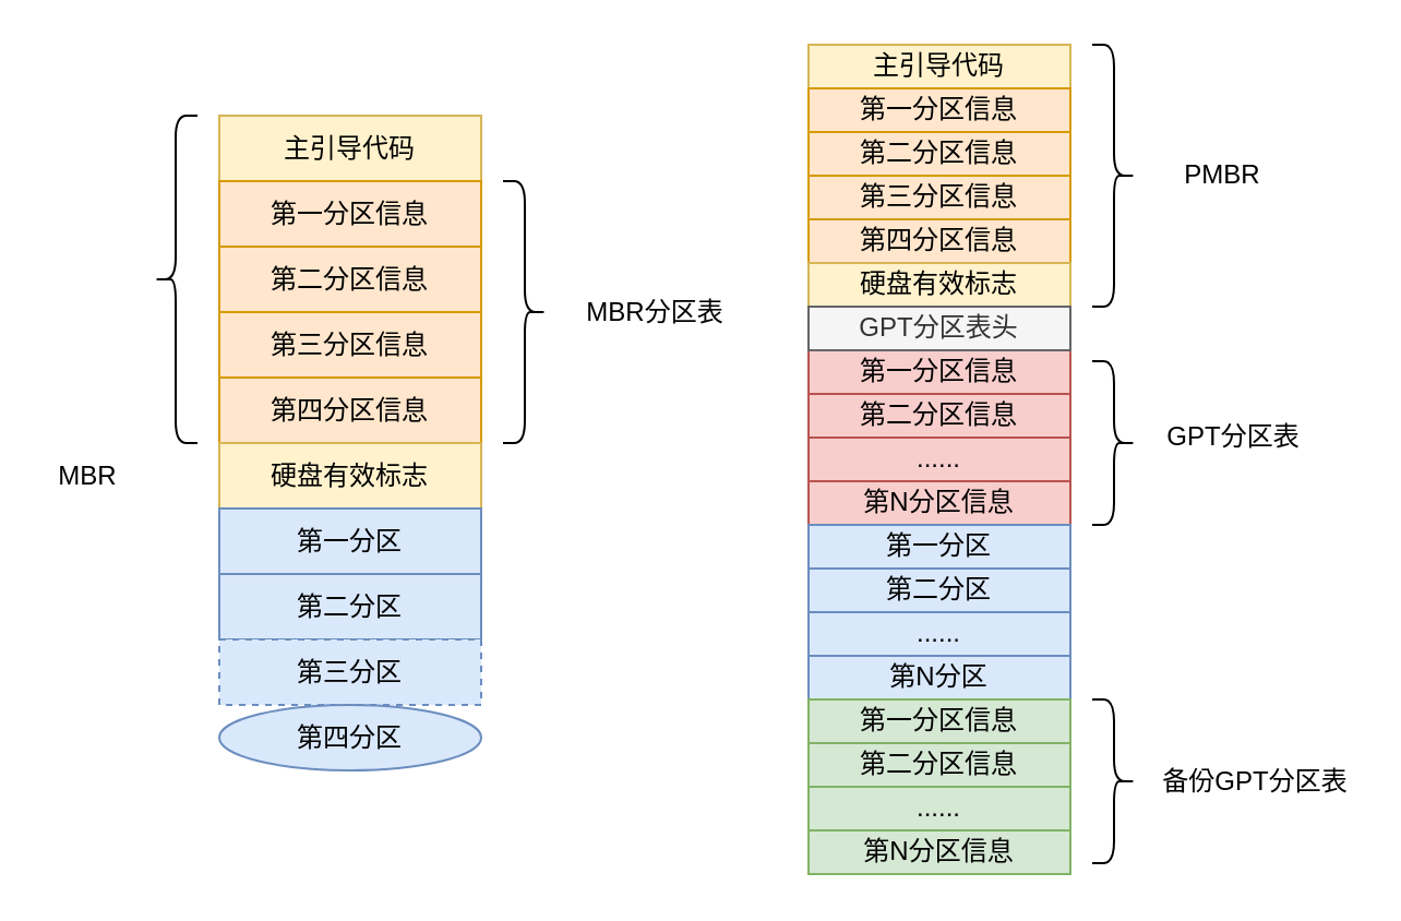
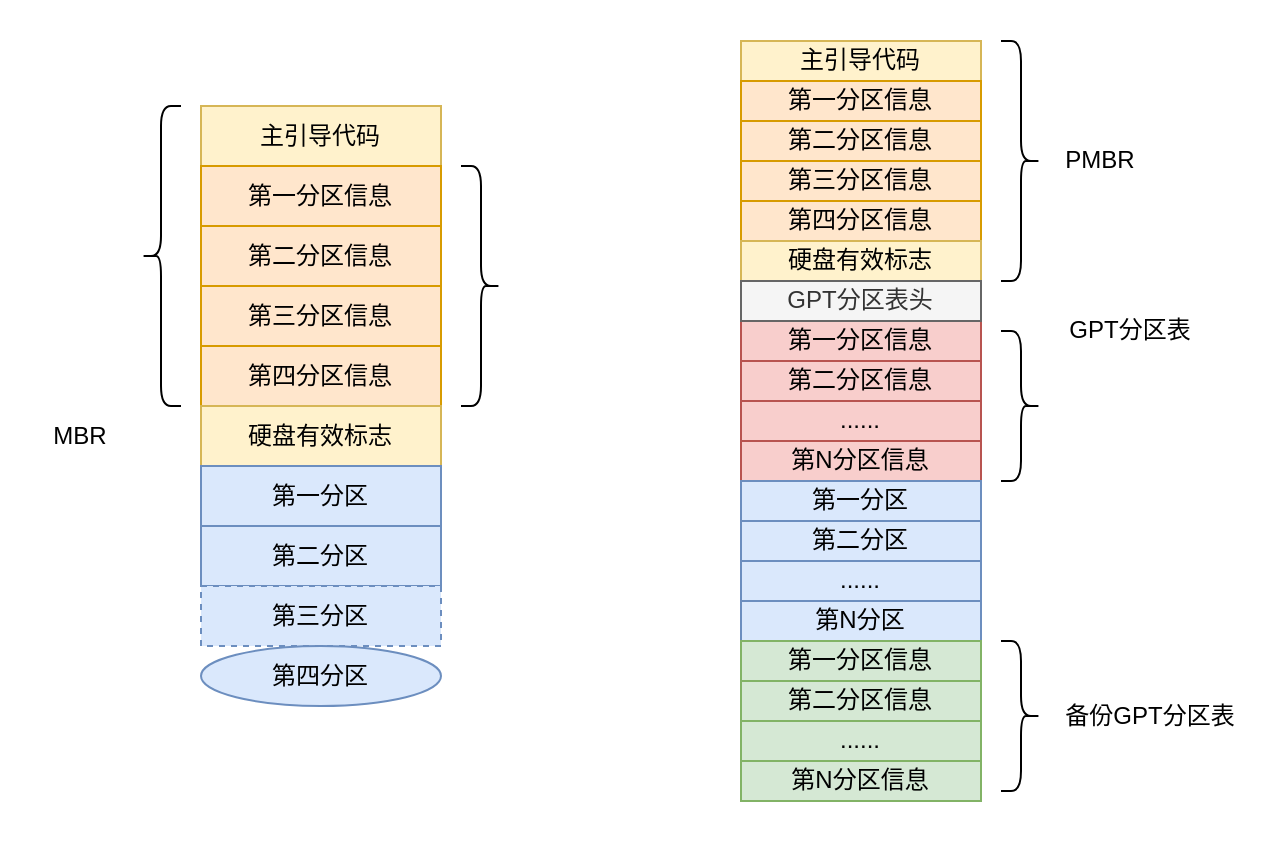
- <mxCell id="25" value="PMBR" style="text;strokeColor=none;fillColor=none;html=1;align=center;verticalAlign=middle;whiteSpace=wrap;rounded=0;hachureGap=4;" vertex="1" parent="1"><mxGeometry x="540" y="65" width="40" height="30" as="geometry" /></mxCell>
+ <mxCell id="25" value="PMBR" style="text;strokeColor=none;fillColor=none;html=1;align=center;verticalAlign=middle;whiteSpace=wrap;rounded=0;hachureGap=4;" vertex="1" parent="1"><mxGeometry x="530" y="65" width="40" height="30" as="geometry" /></mxCell>
- <mxCell id="14" value="MBR分区表" style="text;strokeColor=none;fillColor=none;html=1;align=center;verticalAlign=middle;whiteSpace=wrap;rounded=0;hachureGap=4;" vertex="1" parent="1"><mxGeometry x="260" y="127.5" width="80" height="30" as="geometry" /></mxCell>
- <mxCell id="30" value="GPT分区表" style="text;strokeColor=none;fillColor=none;html=1;align=center;verticalAlign=middle;whiteSpace=wrap;rounded=0;hachureGap=4;" vertex="1" parent="1"><mxGeometry x="530" y="185" width="70" height="30" as="geometry" /></mxCell>
+ <mxCell id="30" value="GPT分区表" style="text;strokeColor=none;fillColor=none;html=1;align=center;verticalAlign=middle;whiteSpace=wrap;rounded=0;hachureGap=4;" vertex="1" parent="1"><mxGeometry x="530" y="150" width="70" height="30" as="geometry" /></mxCell>
